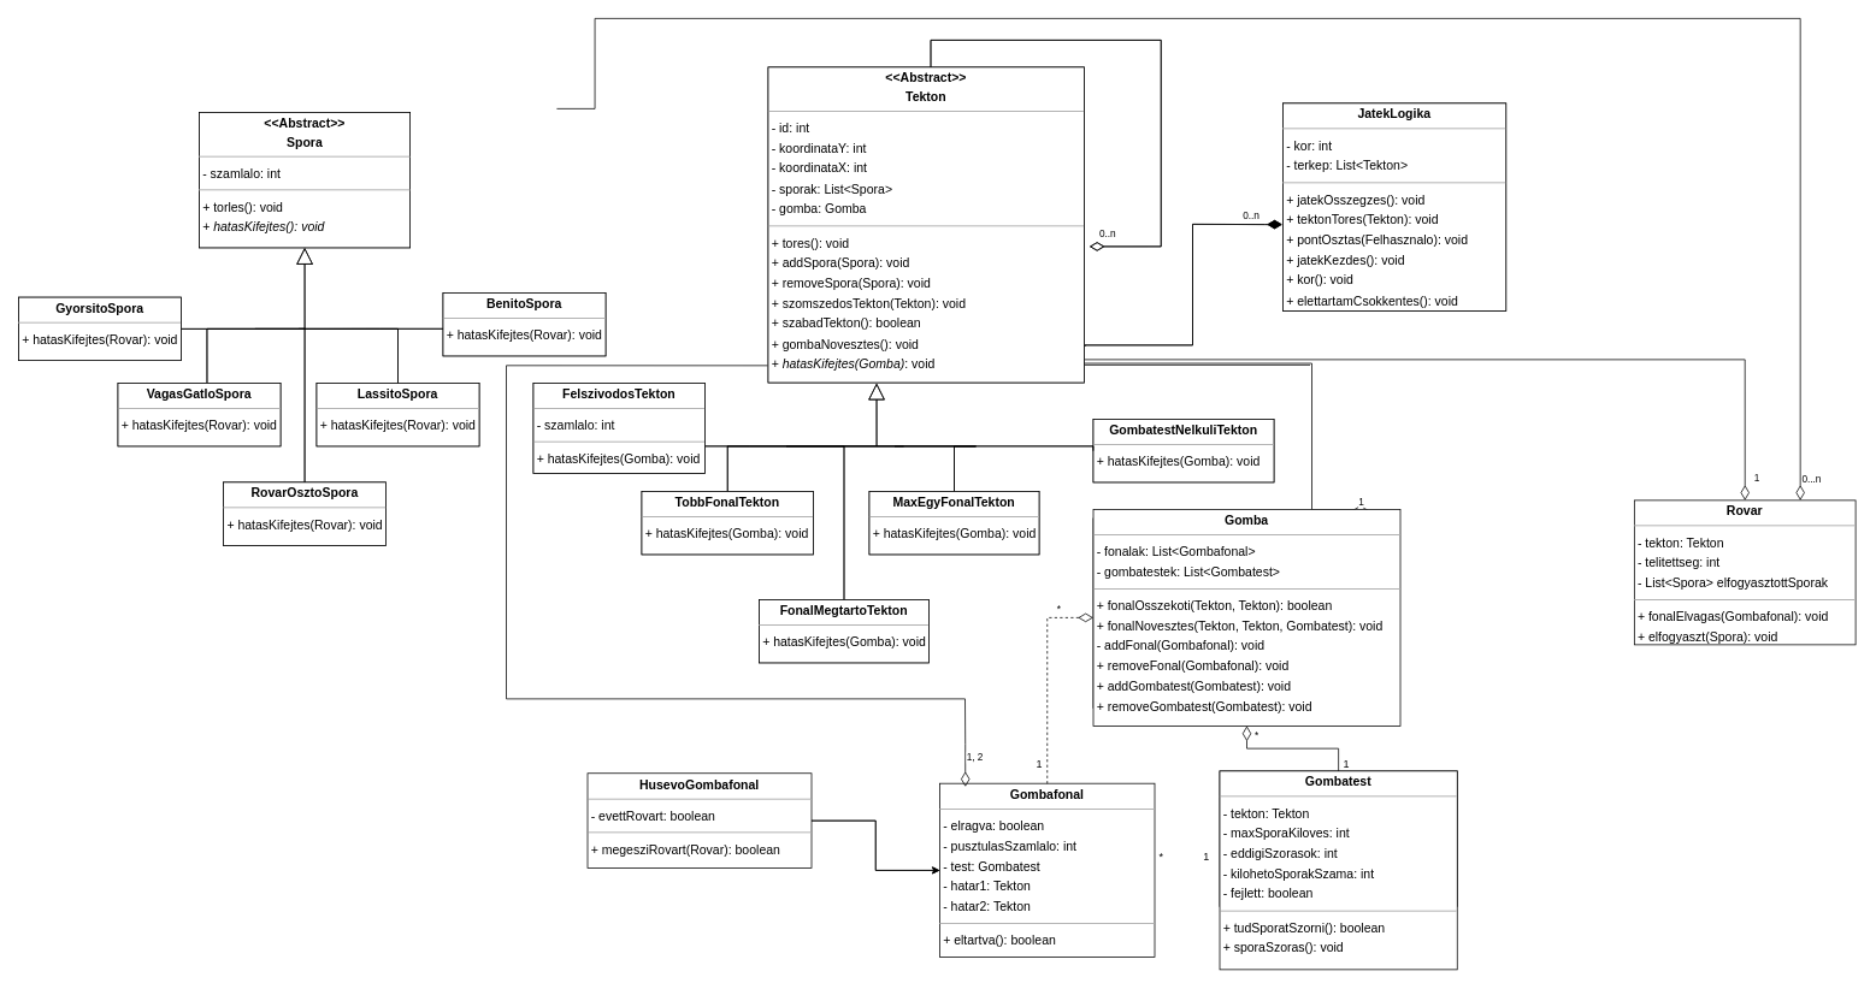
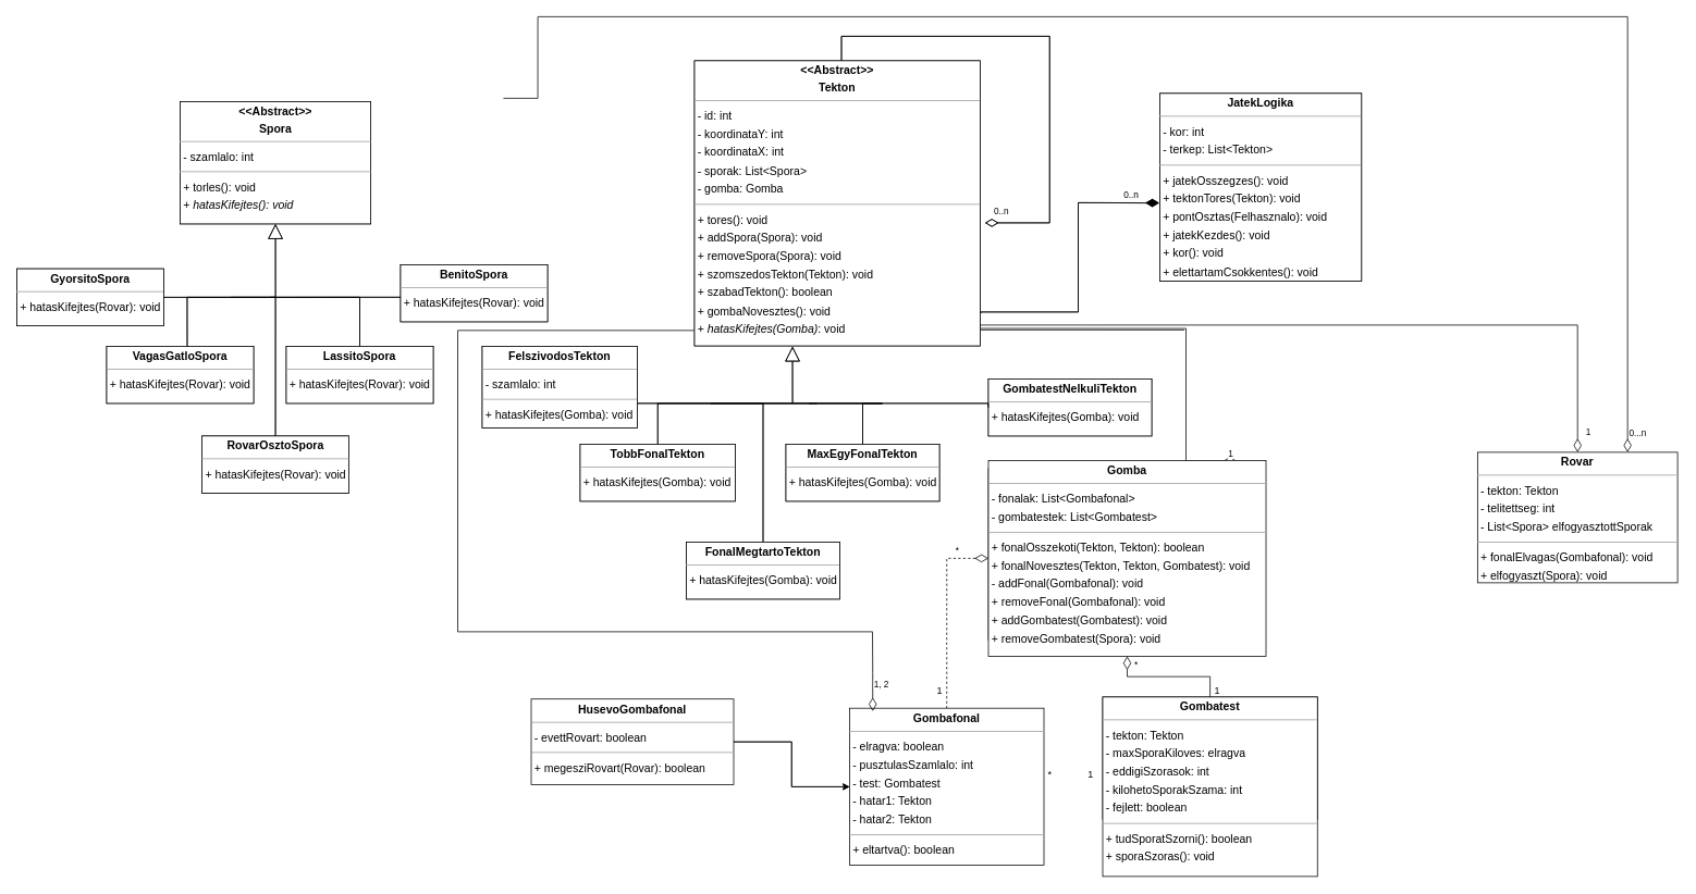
- <mxCell id="34" value="&lt;p style=&quot;margin:0px;margin-top:4px;text-align:center;&quot;&gt;&lt;b&gt;Gomba&lt;/b&gt;&lt;/p&gt;&lt;hr size=&quot;1&quot;&gt;&lt;p style=&quot;margin:0 0 0 4px;line-height:1.6;&quot;&gt;- fonalak: List&amp;lt;Gombafonal&amp;gt;&lt;br&gt;- gombatestek: List&amp;lt;Gombatest&amp;gt;&lt;/p&gt;&lt;hr size=&quot;1&quot;&gt;&lt;p style=&quot;margin: 0px 0px 0px 4px; line-height: 1.6;&quot;&gt;+ fonalOsszekoti(Tekton, Tekton): boolean&lt;/p&gt;&lt;p style=&quot;margin: 0px 0px 0px 4px; line-height: 1.6;&quot;&gt;+ fonalNovesztes(Tekton, Tekton, Gombatest): void&lt;/p&gt;&lt;p style=&quot;margin:0 0 0 4px;line-height:1.6;&quot;&gt;- addFonal(Gombafonal): void&lt;/p&gt;&lt;p style=&quot;margin:0 0 0 4px;line-height:1.6;&quot;&gt;+ removeFonal(Gombafonal): void&lt;/p&gt;&lt;p style=&quot;margin:0 0 0 4px;line-height:1.6;&quot;&gt;+ addGombatest(Gombatest): void&lt;/p&gt;&lt;p style=&quot;margin:0 0 0 4px;line-height:1.6;&quot;&gt;+ removeGombatest(Gombatest): void&lt;/p&gt;" style="verticalAlign=top;align=left;overflow=fill;fontSize=14;fontFamily=Helvetica;html=1;rounded=0;shadow=0;comic=0;labelBackgroundColor=none;strokeWidth=1;" vertex="1" parent="1"><mxGeometry x="1210" y="564" width="340" height="240" as="geometry" /></mxCell>
+ <mxCell id="34" value="&lt;p style=&quot;margin:0px;margin-top:4px;text-align:center;&quot;&gt;&lt;b&gt;Gomba&lt;/b&gt;&lt;/p&gt;&lt;hr size=&quot;1&quot;&gt;&lt;p style=&quot;margin:0 0 0 4px;line-height:1.6;&quot;&gt;- fonalak: List&amp;lt;Gombafonal&amp;gt;&lt;br&gt;- gombatestek: List&amp;lt;Gombatest&amp;gt;&lt;/p&gt;&lt;hr size=&quot;1&quot;&gt;&lt;p style=&quot;margin: 0px 0px 0px 4px; line-height: 1.6;&quot;&gt;+ fonalOsszekoti(Tekton, Tekton): boolean&lt;/p&gt;&lt;p style=&quot;margin: 0px 0px 0px 4px; line-height: 1.6;&quot;&gt;+ fonalNovesztes(Tekton, Tekton, Gombatest): void&lt;/p&gt;&lt;p style=&quot;margin:0 0 0 4px;line-height:1.6;&quot;&gt;- addFonal(Gombafonal): void&lt;/p&gt;&lt;p style=&quot;margin:0 0 0 4px;line-height:1.6;&quot;&gt;+ removeFonal(Gombafonal): void&lt;/p&gt;&lt;p style=&quot;margin:0 0 0 4px;line-height:1.6;&quot;&gt;+ addGombatest(Gombatest): void&lt;/p&gt;&lt;p style=&quot;margin:0 0 0 4px;line-height:1.6;&quot;&gt;+ removeGombatest(Spora): void&lt;/p&gt;" style="verticalAlign=top;align=left;overflow=fill;fontSize=14;fontFamily=Helvetica;html=1;rounded=0;shadow=0;comic=0;labelBackgroundColor=none;strokeWidth=1;" vertex="1" parent="1"><mxGeometry x="1210" y="564" width="340" height="240" as="geometry" /></mxCell>
- <mxCell id="36" value="&lt;p style=&quot;margin:0px;margin-top:4px;text-align:center;&quot;&gt;&lt;b&gt;Gombatest&lt;/b&gt;&lt;/p&gt;&lt;hr size=&quot;1&quot;&gt;&lt;p style=&quot;margin:0 0 0 4px;line-height:1.6;&quot;&gt;- tekton: Tekton&lt;/p&gt;&lt;p style=&quot;margin:0 0 0 4px;line-height:1.6;&quot;&gt;- maxSporaKiloves: int&lt;/p&gt;&lt;p style=&quot;margin:0 0 0 4px;line-height:1.6;&quot;&gt;- eddigiSzorasok: int&lt;/p&gt;&lt;p style=&quot;margin:0 0 0 4px;line-height:1.6;&quot;&gt;- kilohetoSporakSzama: int&lt;/p&gt;&lt;p style=&quot;margin:0 0 0 4px;line-height:1.6;&quot;&gt;- fejlett: boolean&lt;/p&gt;&lt;hr size=&quot;1&quot;&gt;&lt;p style=&quot;margin:0 0 0 4px;line-height:1.6;&quot;&gt;+ tudSporatSzorni(): boolean&lt;/p&gt;&lt;p style=&quot;margin:0 0 0 4px;line-height:1.6;&quot;&gt;+ sporaSzoras(): void&lt;/p&gt;" style="verticalAlign=top;align=left;overflow=fill;fontSize=14;fontFamily=Helvetica;html=1;rounded=0;shadow=0;comic=0;labelBackgroundColor=none;strokeWidth=1;" vertex="1" parent="1"><mxGeometry x="1350" y="854" width="263" height="220" as="geometry" /></mxCell>
+ <mxCell id="36" value="&lt;p style=&quot;margin:0px;margin-top:4px;text-align:center;&quot;&gt;&lt;b&gt;Gombatest&lt;/b&gt;&lt;/p&gt;&lt;hr size=&quot;1&quot;&gt;&lt;p style=&quot;margin:0 0 0 4px;line-height:1.6;&quot;&gt;- tekton: Tekton&lt;/p&gt;&lt;p style=&quot;margin:0 0 0 4px;line-height:1.6;&quot;&gt;- maxSporaKiloves: elragva&lt;/p&gt;&lt;p style=&quot;margin:0 0 0 4px;line-height:1.6;&quot;&gt;- eddigiSzorasok: int&lt;/p&gt;&lt;p style=&quot;margin:0 0 0 4px;line-height:1.6;&quot;&gt;- kilohetoSporakSzama: int&lt;/p&gt;&lt;p style=&quot;margin:0 0 0 4px;line-height:1.6;&quot;&gt;- fejlett: boolean&lt;/p&gt;&lt;hr size=&quot;1&quot;&gt;&lt;p style=&quot;margin:0 0 0 4px;line-height:1.6;&quot;&gt;+ tudSporatSzorni(): boolean&lt;/p&gt;&lt;p style=&quot;margin:0 0 0 4px;line-height:1.6;&quot;&gt;+ sporaSzoras(): void&lt;/p&gt;" style="verticalAlign=top;align=left;overflow=fill;fontSize=14;fontFamily=Helvetica;html=1;rounded=0;shadow=0;comic=0;labelBackgroundColor=none;strokeWidth=1;" vertex="1" parent="1"><mxGeometry x="1350" y="854" width="263" height="220" as="geometry" /></mxCell>
